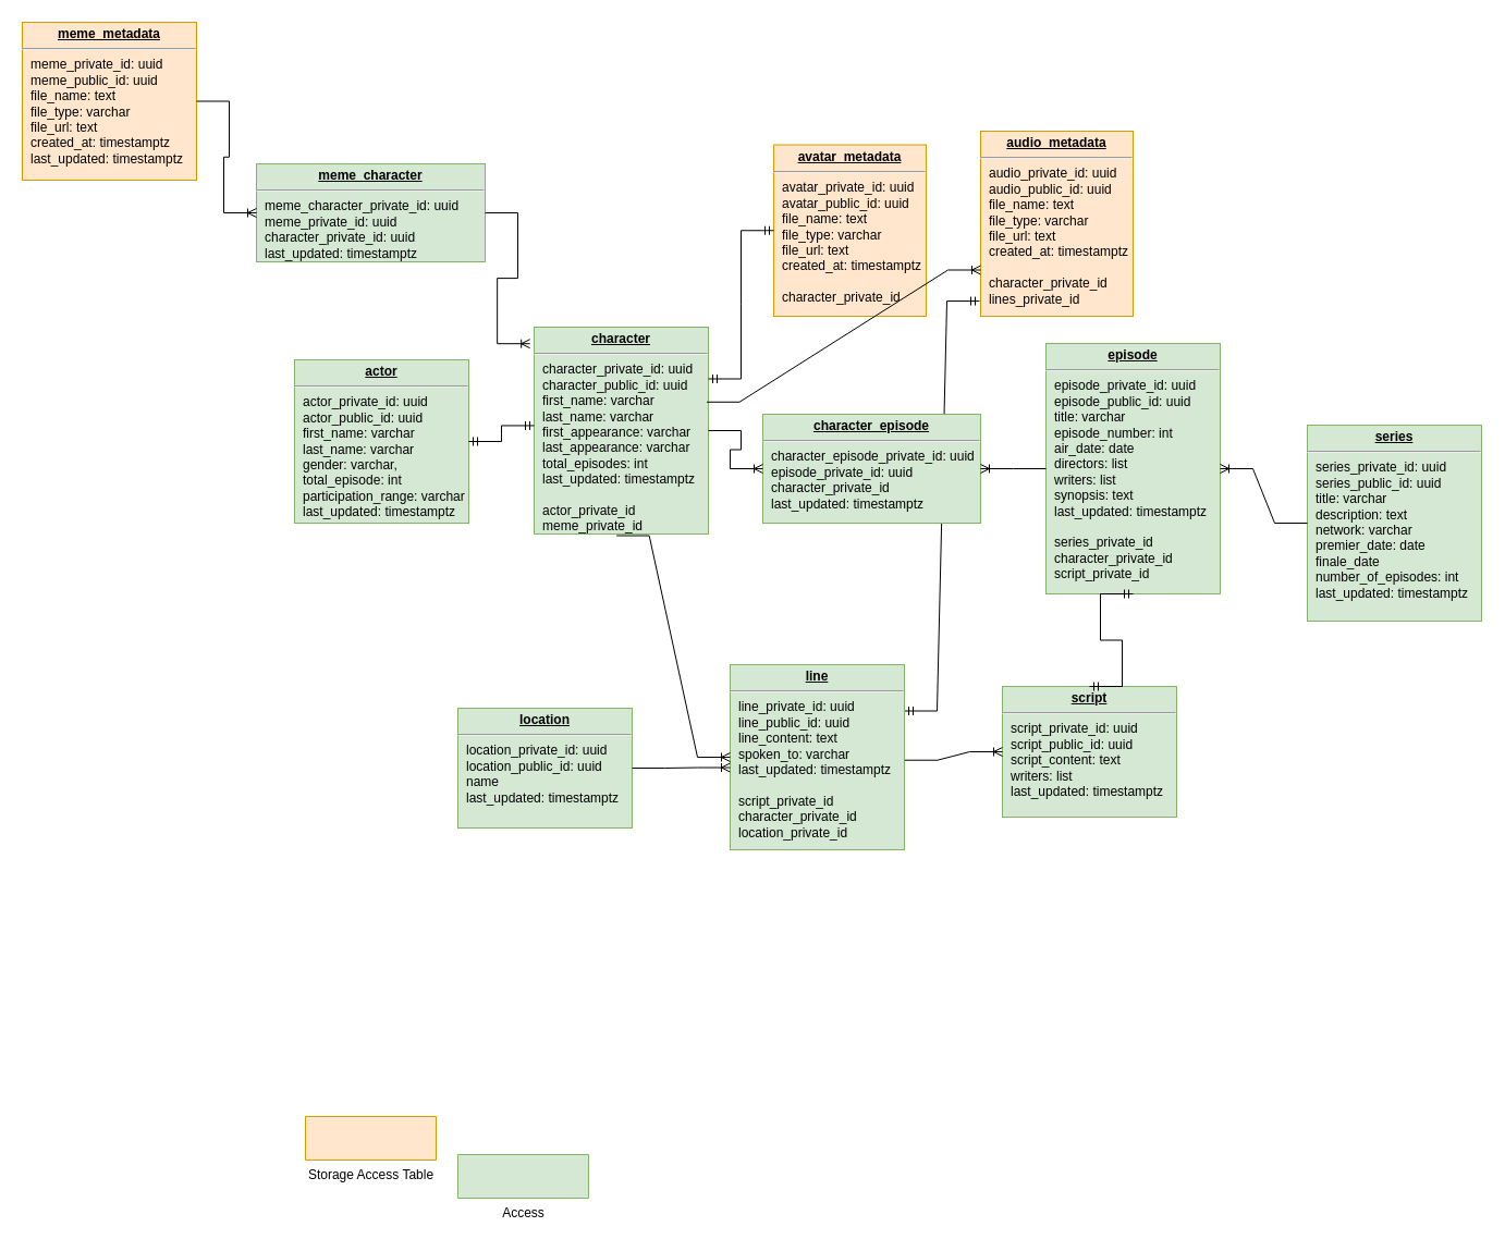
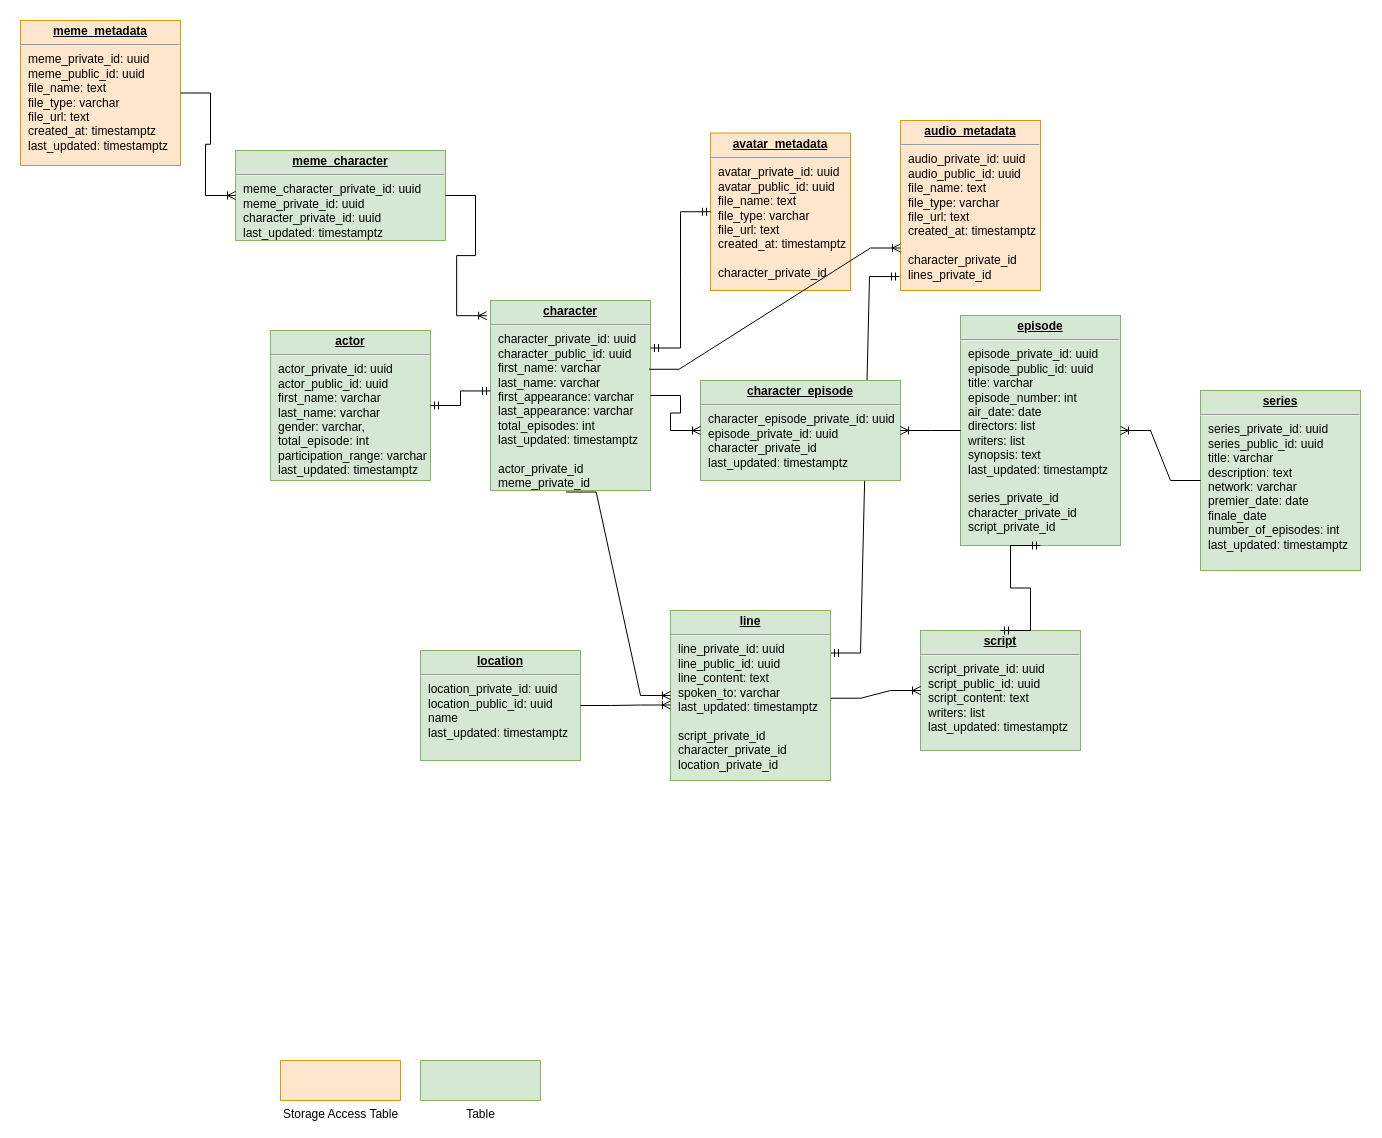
- <mxCell id="22" value="Storage Access Table&lt;div&gt;&lt;br&gt;&lt;/div&gt;" style="verticalLabelPosition=bottom;verticalAlign=top;html=1;shape=mxgraph.basic.rect;fillColor2=none;strokeWidth=1;size=20;indent=5;fillColor=#ffe6cc;strokeColor=#d79b00;" parent="1" vertex="1"><mxGeometry x="280" y="1025" width="120" height="40" as="geometry" /></mxCell>
+ <mxCell id="22" value="Storage Access Table&lt;div&gt;&lt;br&gt;&lt;/div&gt;" style="verticalLabelPosition=bottom;verticalAlign=top;html=1;shape=mxgraph.basic.rect;fillColor2=none;strokeWidth=1;size=20;indent=5;fillColor=#ffe6cc;strokeColor=#d79b00;" parent="1" vertex="1"><mxGeometry x="280" y="1060" width="120" height="40" as="geometry" /></mxCell>
- <mxCell id="23" value="Access&lt;div&gt;&lt;br&gt;&lt;/div&gt;" style="verticalLabelPosition=bottom;verticalAlign=top;html=1;shape=mxgraph.basic.rect;fillColor2=none;strokeWidth=1;size=20;indent=5;fillColor=#d5e8d4;strokeColor=#82b366;" parent="1" vertex="1"><mxGeometry x="420" y="1060" width="120" height="40" as="geometry" /></mxCell>
+ <mxCell id="23" value="Table&lt;div&gt;&lt;br&gt;&lt;/div&gt;" style="verticalLabelPosition=bottom;verticalAlign=top;html=1;shape=mxgraph.basic.rect;fillColor2=none;strokeWidth=1;size=20;indent=5;fillColor=#d5e8d4;strokeColor=#82b366;" parent="1" vertex="1"><mxGeometry x="420" y="1060" width="120" height="40" as="geometry" /></mxCell>
